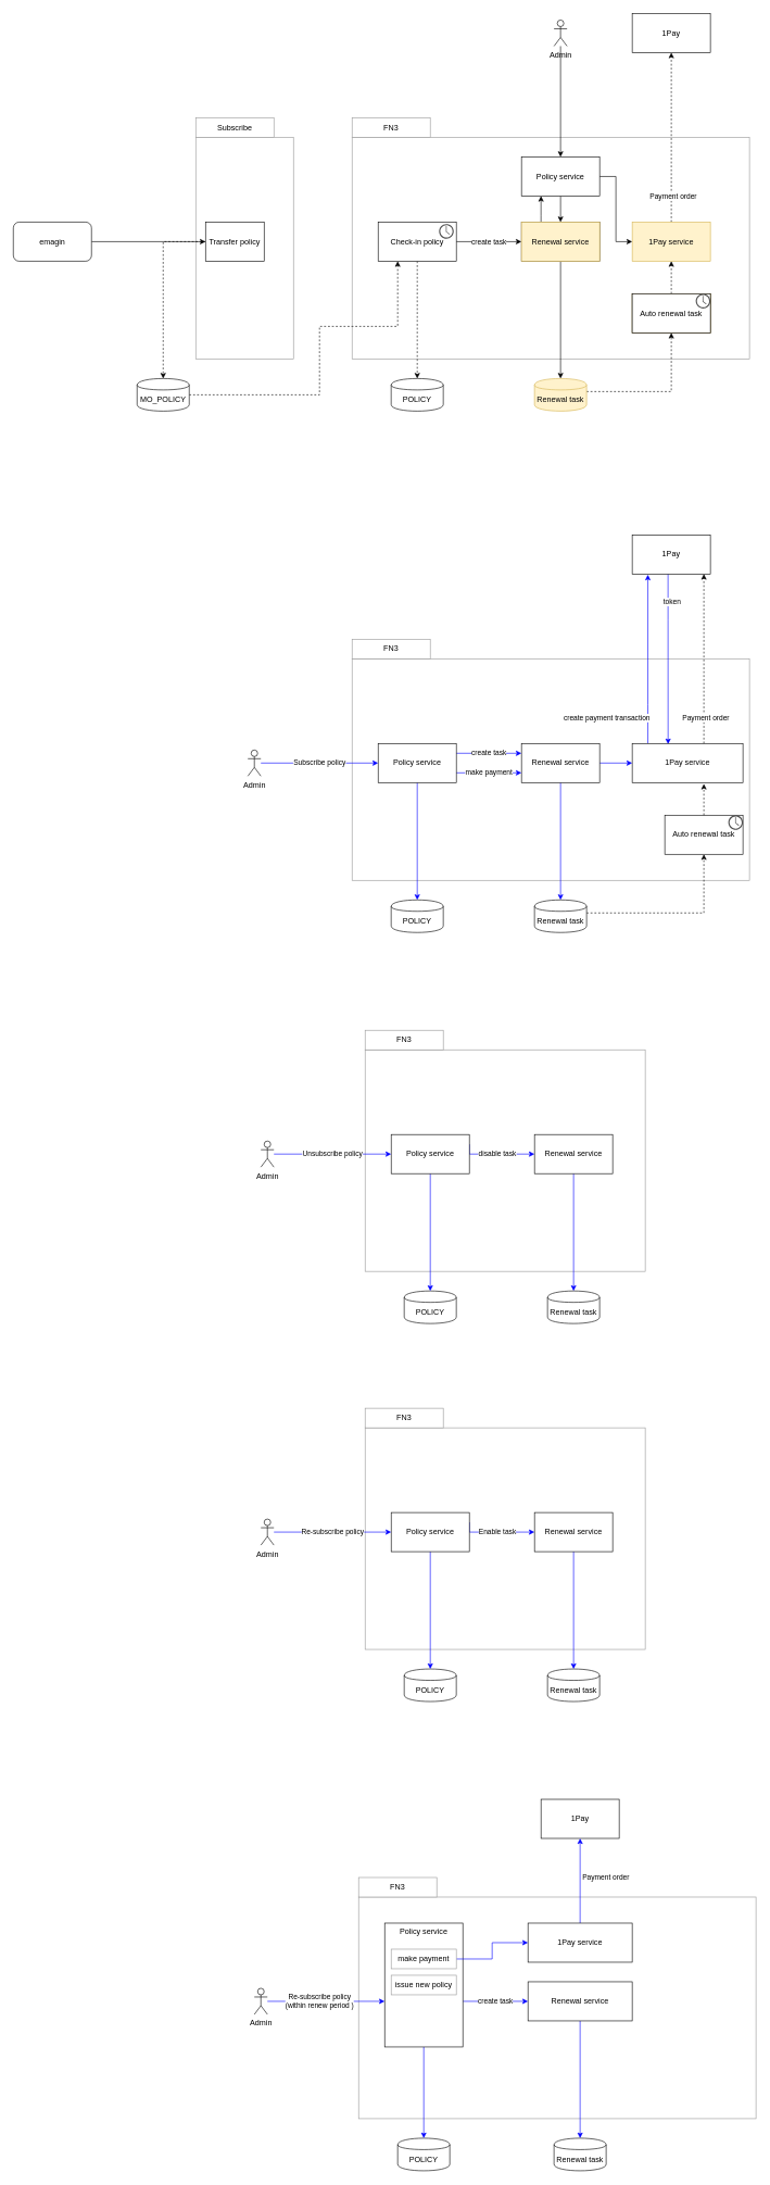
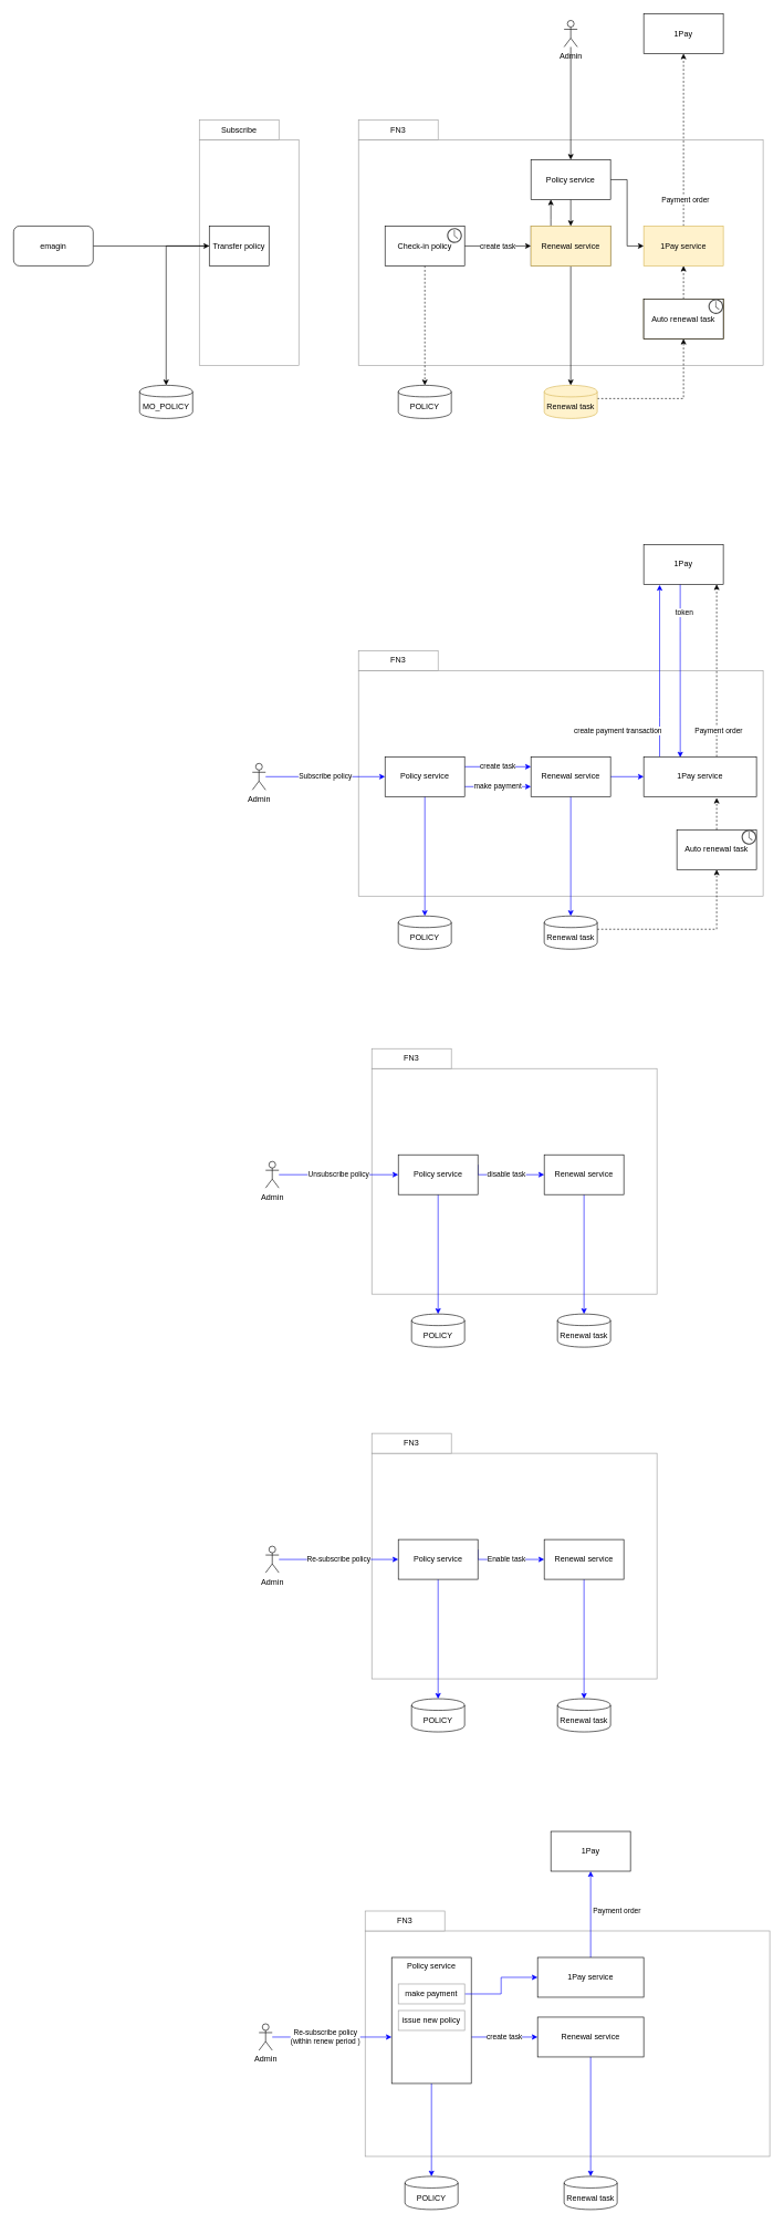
- <mxCell id="6" style="edgeStyle=orthogonalEdgeStyle;rounded=0;orthogonalLoop=1;jettySize=auto;html=1;entryX=0.5;entryY=0;entryDx=0;entryDy=0;dashed=1;" edge="1" parent="1" source="7" target="10"><mxGeometry relative="1" as="geometry" /></mxCell>
+ <mxCell id="6" style="edgeStyle=orthogonalEdgeStyle;rounded=0;orthogonalLoop=1;jettySize=auto;html=1;entryX=0.5;entryY=0;entryDx=0;entryDy=0;" edge="1" parent="1" source="7" target="10"><mxGeometry relative="1" as="geometry" /></mxCell>
- <mxCell id="9" style="edgeStyle=orthogonalEdgeStyle;rounded=0;orthogonalLoop=1;jettySize=auto;html=1;dashed=1;" edge="1" parent="1" source="10" target="13"><mxGeometry relative="1" as="geometry"><Array as="points"><mxPoint x="490" y="605" /><mxPoint x="490" y="500" /><mxPoint x="610" y="500" /></Array></mxGeometry></mxCell>
